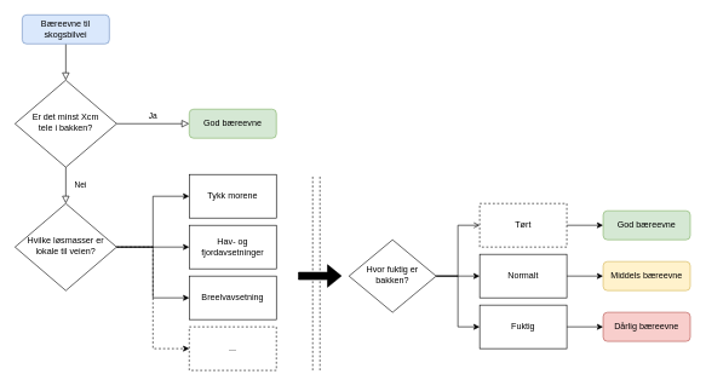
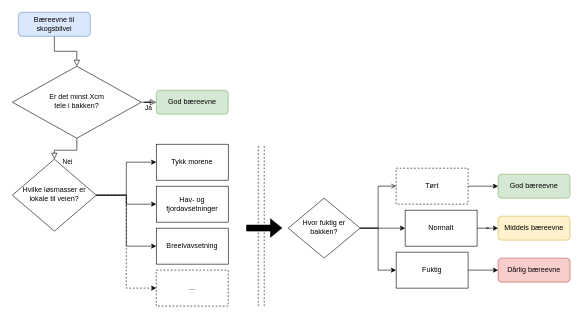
- <mxCell id="6" value="&lt;font&gt;Er det minst Xcm &lt;br&gt;tele i bakken?&lt;/font&gt;" style="rhombus;whiteSpace=wrap;shadow=0;fontFamily=Helvetica;fontSize=12;align=center;strokeWidth=1;spacing=6;spacingTop=-4;html=1;" vertex="1" parent="1"><mxGeometry x="20" y="110" width="140" height="120" as="geometry" /></mxCell>
+ <mxCell id="6" value="&lt;font&gt;Er det minst Xcm &lt;br&gt;tele i bakken?&lt;/font&gt;" style="rhombus;whiteSpace=wrap;shadow=0;fontFamily=Helvetica;fontSize=12;align=center;strokeWidth=1;spacing=6;spacingTop=-4;html=1;" vertex="1" parent="1"><mxGeometry x="20" y="110" width="215" height="120" as="geometry" /></mxCell>
- <mxCell id="12" value="&lt;font&gt;Hvilke løsmasser er lokale til veien?&lt;/font&gt;" style="rhombus;shadow=0;fontFamily=Helvetica;fontSize=12;align=center;strokeWidth=1;spacing=6;spacingTop=-4;rounded=0;arcSize=0;whiteSpace=wrap;html=1;" vertex="1" parent="1"><mxGeometry x="20" y="280" width="140" height="120" as="geometry" /></mxCell>
+ <mxCell id="12" value="&lt;font&gt;Hvilke løsmasser er lokale til veien?&lt;/font&gt;" style="rhombus;shadow=0;fontFamily=Helvetica;fontSize=12;align=center;strokeWidth=1;spacing=6;spacingTop=-4;rounded=0;arcSize=0;whiteSpace=wrap;html=1;" vertex="1" parent="1"><mxGeometry x="20" y="265" width="140" height="120" as="geometry" /></mxCell>
- <mxCell id="25" value="Normalt" style="rounded=0;whiteSpace=wrap;html=1;" vertex="1" parent="1"><mxGeometry x="660" y="350" width="120" height="60" as="geometry" /></mxCell>
+ <mxCell id="25" value="Normalt" style="rounded=0;whiteSpace=wrap;html=1;" vertex="1" parent="1"><mxGeometry x="675" y="350" width="120" height="60" as="geometry" /></mxCell>
